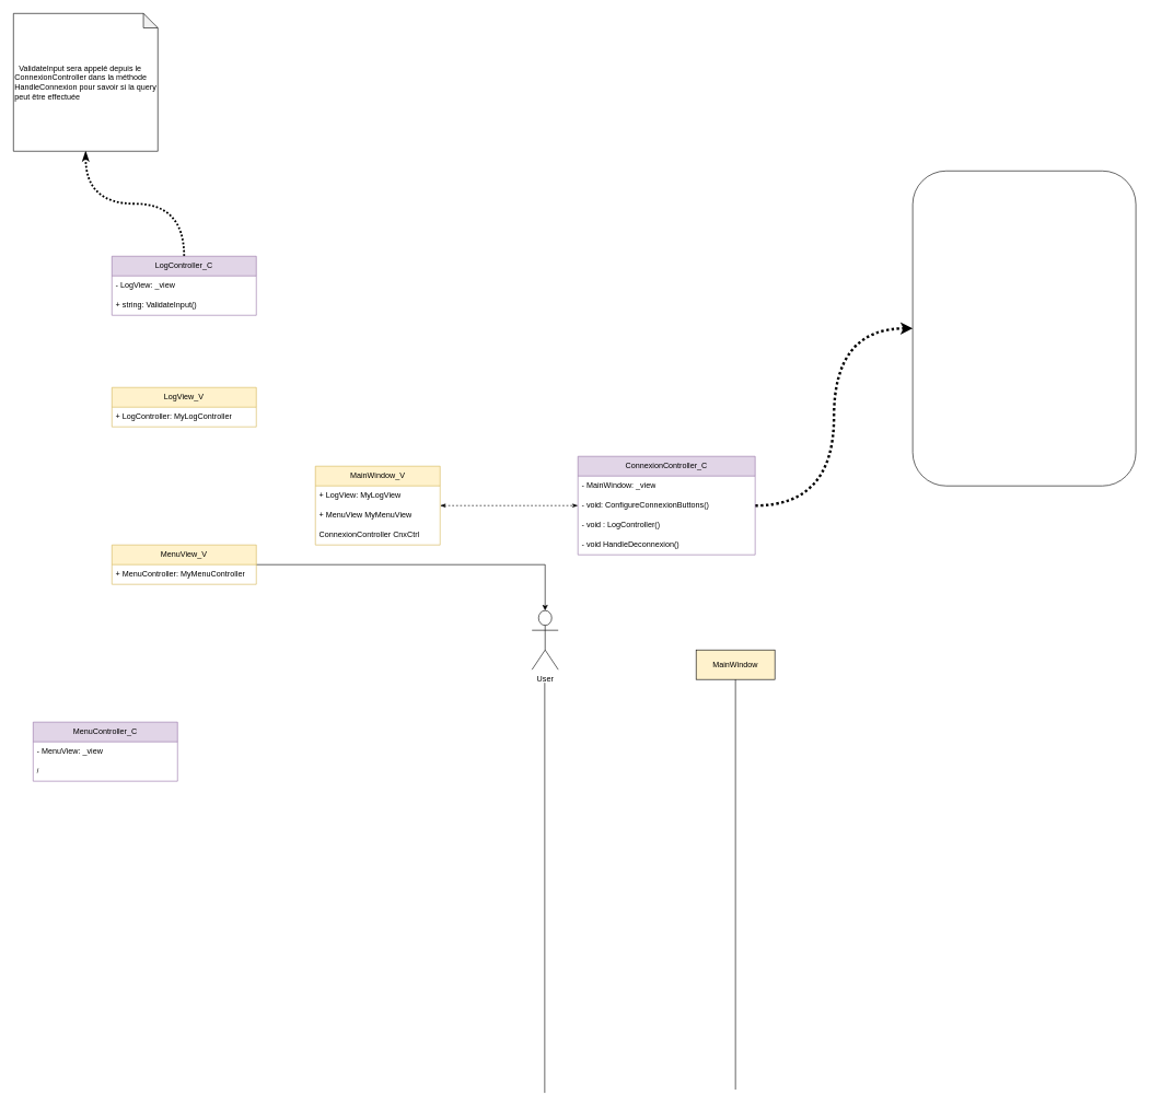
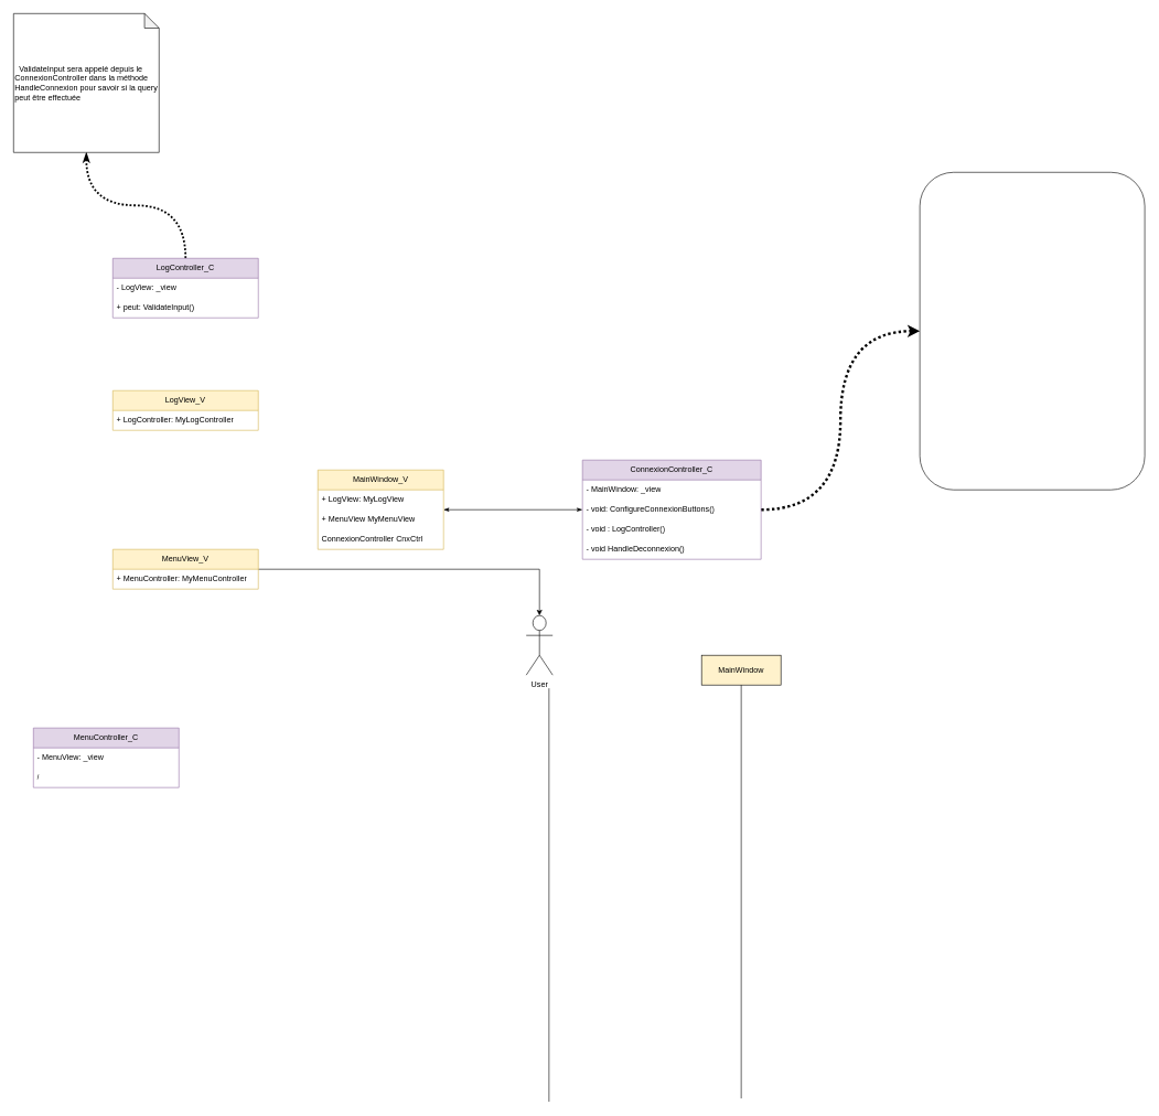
- <mxCell id="21" value="+ string: ValidateInput()" style="text;strokeColor=none;fillColor=none;align=left;verticalAlign=middle;spacingLeft=4;spacingRight=4;overflow=hidden;points=[[0,0.5],[1,0.5]];portConstraint=eastwest;rotatable=0;whiteSpace=wrap;html=1;" vertex="1" parent="19"><mxGeometry y="60" width="220" height="30" as="geometry" /></mxCell>
+ <mxCell id="21" value="+ peut: ValidateInput()" style="text;strokeColor=none;fillColor=none;align=left;verticalAlign=middle;spacingLeft=4;spacingRight=4;overflow=hidden;points=[[0,0.5],[1,0.5]];portConstraint=eastwest;rotatable=0;whiteSpace=wrap;html=1;" vertex="1" parent="19"><mxGeometry y="60" width="220" height="30" as="geometry" /></mxCell>
- <mxCell id="2" style="edgeStyle=orthogonalEdgeStyle;rounded=0;orthogonalLoop=1;jettySize=auto;html=1;entryX=0;entryY=0.5;entryDx=0;entryDy=0;startArrow=classicThin;startFill=1;endArrow=classicThin;endFill=1;dashed=1;" edge="1" parent="1" source="3" target="15"><mxGeometry relative="1" as="geometry" /></mxCell>
+ <mxCell id="2" style="edgeStyle=orthogonalEdgeStyle;rounded=0;orthogonalLoop=1;jettySize=auto;html=1;entryX=0;entryY=0.5;entryDx=0;entryDy=0;startArrow=classicThin;startFill=1;endArrow=classicThin;endFill=1;" edge="1" parent="1" source="3" target="15"><mxGeometry relative="1" as="geometry" /></mxCell>
- <mxCell id="27" value="User" style="shape=umlActor;verticalLabelPosition=bottom;verticalAlign=top;html=1;outlineConnect=0;" vertex="1" parent="1"><mxGeometry x="810" y="930" width="40" height="90" as="geometry" /></mxCell>
+ <mxCell id="27" value="User" style="shape=umlActor;verticalLabelPosition=bottom;verticalAlign=top;html=1;outlineConnect=0;" vertex="1" parent="1"><mxGeometry x="795" y="930" width="40" height="90" as="geometry" /></mxCell>
